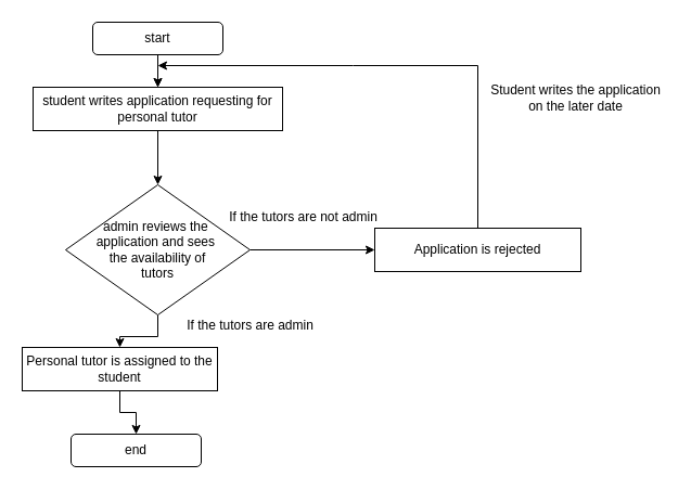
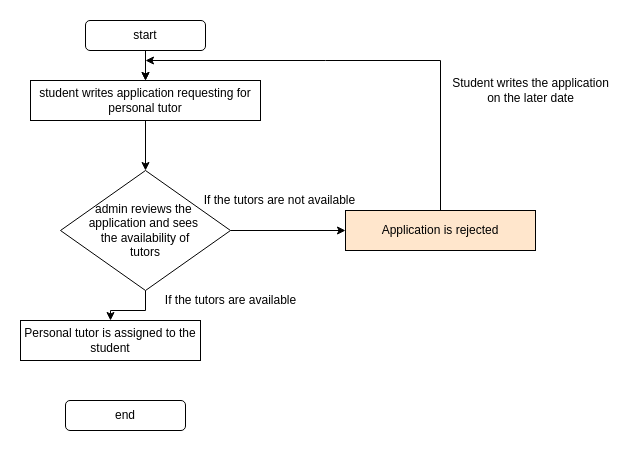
- <mxCell id="16" value="If the tutors are not admin" style="text;html=1;align=center;verticalAlign=middle;resizable=0;points=[];autosize=1;strokeColor=none;fillColor=none;" vertex="1" parent="1"><mxGeometry x="194" y="190" width="170" height="20" as="geometry" /></mxCell>
+ <mxCell id="16" value="If the tutors are not available" style="text;html=1;align=center;verticalAlign=middle;resizable=0;points=[];autosize=1;strokeColor=none;fillColor=none;" vertex="1" parent="1"><mxGeometry x="194" y="190" width="170" height="20" as="geometry" /></mxCell>
- <mxCell id="11" value="Application is rejected" style="rounded=0;whiteSpace=wrap;html=1;" vertex="1" parent="1"><mxGeometry x="345" y="210" width="190" height="40" as="geometry" /></mxCell>
+ <mxCell id="11" value="Application is rejected" style="rounded=0;whiteSpace=wrap;html=1;fillColor=#ffe6cc;" vertex="1" parent="1"><mxGeometry x="345" y="210" width="190" height="40" as="geometry" /></mxCell>
- <mxCell id="17" value="If the tutors are admin" style="text;html=1;align=center;verticalAlign=middle;resizable=0;points=[];autosize=1;strokeColor=none;fillColor=none;" vertex="1" parent="1"><mxGeometry x="155" y="290" width="150" height="20" as="geometry" /></mxCell>
+ <mxCell id="17" value="If the tutors are available" style="text;html=1;align=center;verticalAlign=middle;resizable=0;points=[];autosize=1;strokeColor=none;fillColor=none;" vertex="1" parent="1"><mxGeometry x="155" y="290" width="150" height="20" as="geometry" /></mxCell>
- <mxCell id="12" value="" style="edgeStyle=orthogonalEdgeStyle;rounded=0;orthogonalLoop=1;jettySize=auto;html=1;" edge="1" parent="1" source="13" target="2"><mxGeometry relative="1" as="geometry" /></mxCell>
